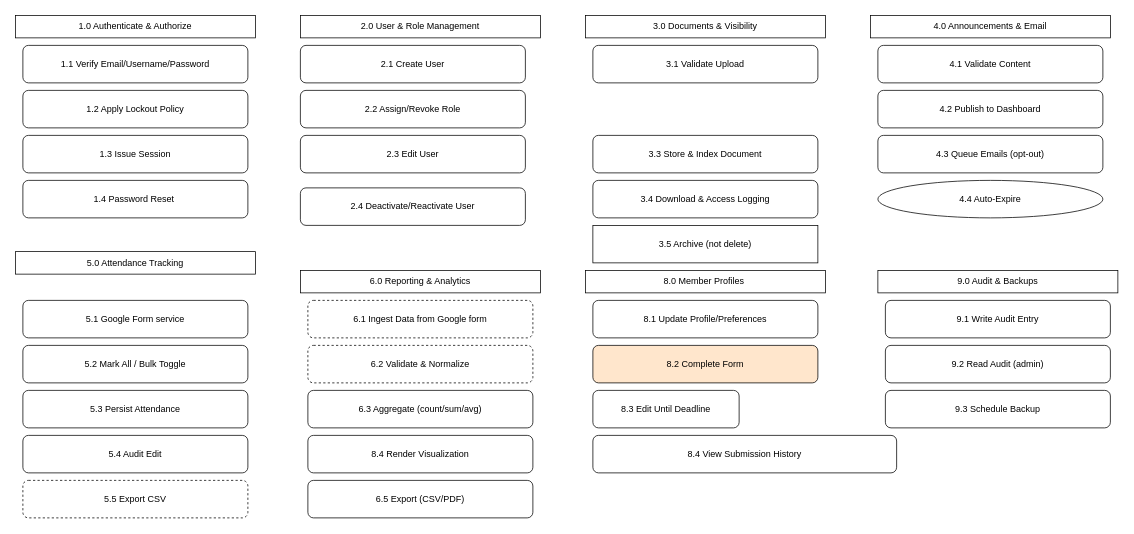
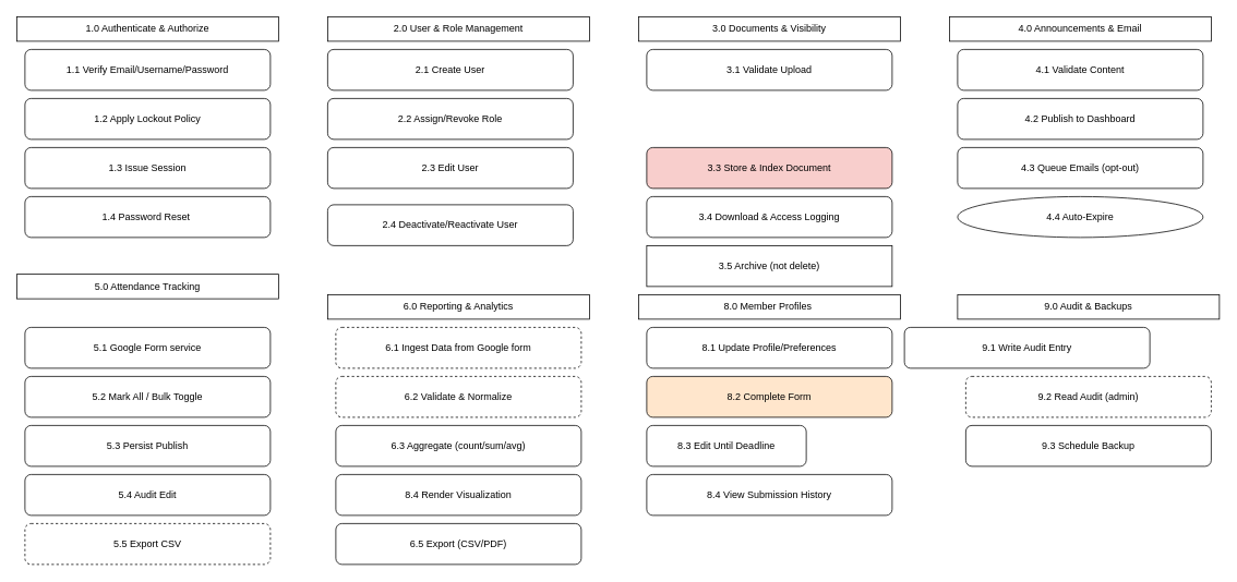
- <mxCell id="9" value="3.3 Store &amp; Index Document" style="rounded=1;whiteSpace=wrap;html=1;" parent="1" vertex="1"><mxGeometry x="790" y="180" width="300" height="50" as="geometry" /></mxCell>
+ <mxCell id="9" value="3.3 Store &amp; Index Document" style="rounded=1;whiteSpace=wrap;html=1;fillColor=#f8cecc;" parent="1" vertex="1"><mxGeometry x="790" y="180" width="300" height="50" as="geometry" /></mxCell>
- <mxCell id="35" value="9.1 Write Audit Entry" style="rounded=1;whiteSpace=wrap;html=1;" parent="1" vertex="1"><mxGeometry x="1180" y="400" width="300" height="50" as="geometry" /></mxCell>
+ <mxCell id="35" value="9.1 Write Audit Entry" style="rounded=1;whiteSpace=wrap;html=1;" parent="1" vertex="1"><mxGeometry x="1105" y="400" width="300" height="50" as="geometry" /></mxCell>
- <mxCell id="36" value="9.2 Read Audit (admin)" style="rounded=1;whiteSpace=wrap;html=1;" parent="1" vertex="1"><mxGeometry x="1180" y="460" width="300" height="50" as="geometry" /></mxCell>
+ <mxCell id="36" value="9.2 Read Audit (admin)" style="rounded=1;whiteSpace=wrap;html=1;dashed=1;" parent="1" vertex="1"><mxGeometry x="1180" y="460" width="300" height="50" as="geometry" /></mxCell>
- <mxCell id="20" value="5.3 Persist Attendance" style="rounded=1;whiteSpace=wrap;html=1;" parent="1" vertex="1"><mxGeometry x="30" y="520" width="300" height="50" as="geometry" /></mxCell>
+ <mxCell id="20" value="5.3 Persist Publish" style="rounded=1;whiteSpace=wrap;html=1;" parent="1" vertex="1"><mxGeometry x="30" y="520" width="300" height="50" as="geometry" /></mxCell>
- <mxCell id="33" value="8.4 View Submission History" style="rounded=1;whiteSpace=wrap;html=1;" parent="1" vertex="1"><mxGeometry x="790" y="580" width="405" height="50" as="geometry" /></mxCell>
+ <mxCell id="33" value="8.4 View Submission History" style="rounded=1;whiteSpace=wrap;html=1;" parent="1" vertex="1"><mxGeometry x="790" y="580" width="300" height="50" as="geometry" /></mxCell>
